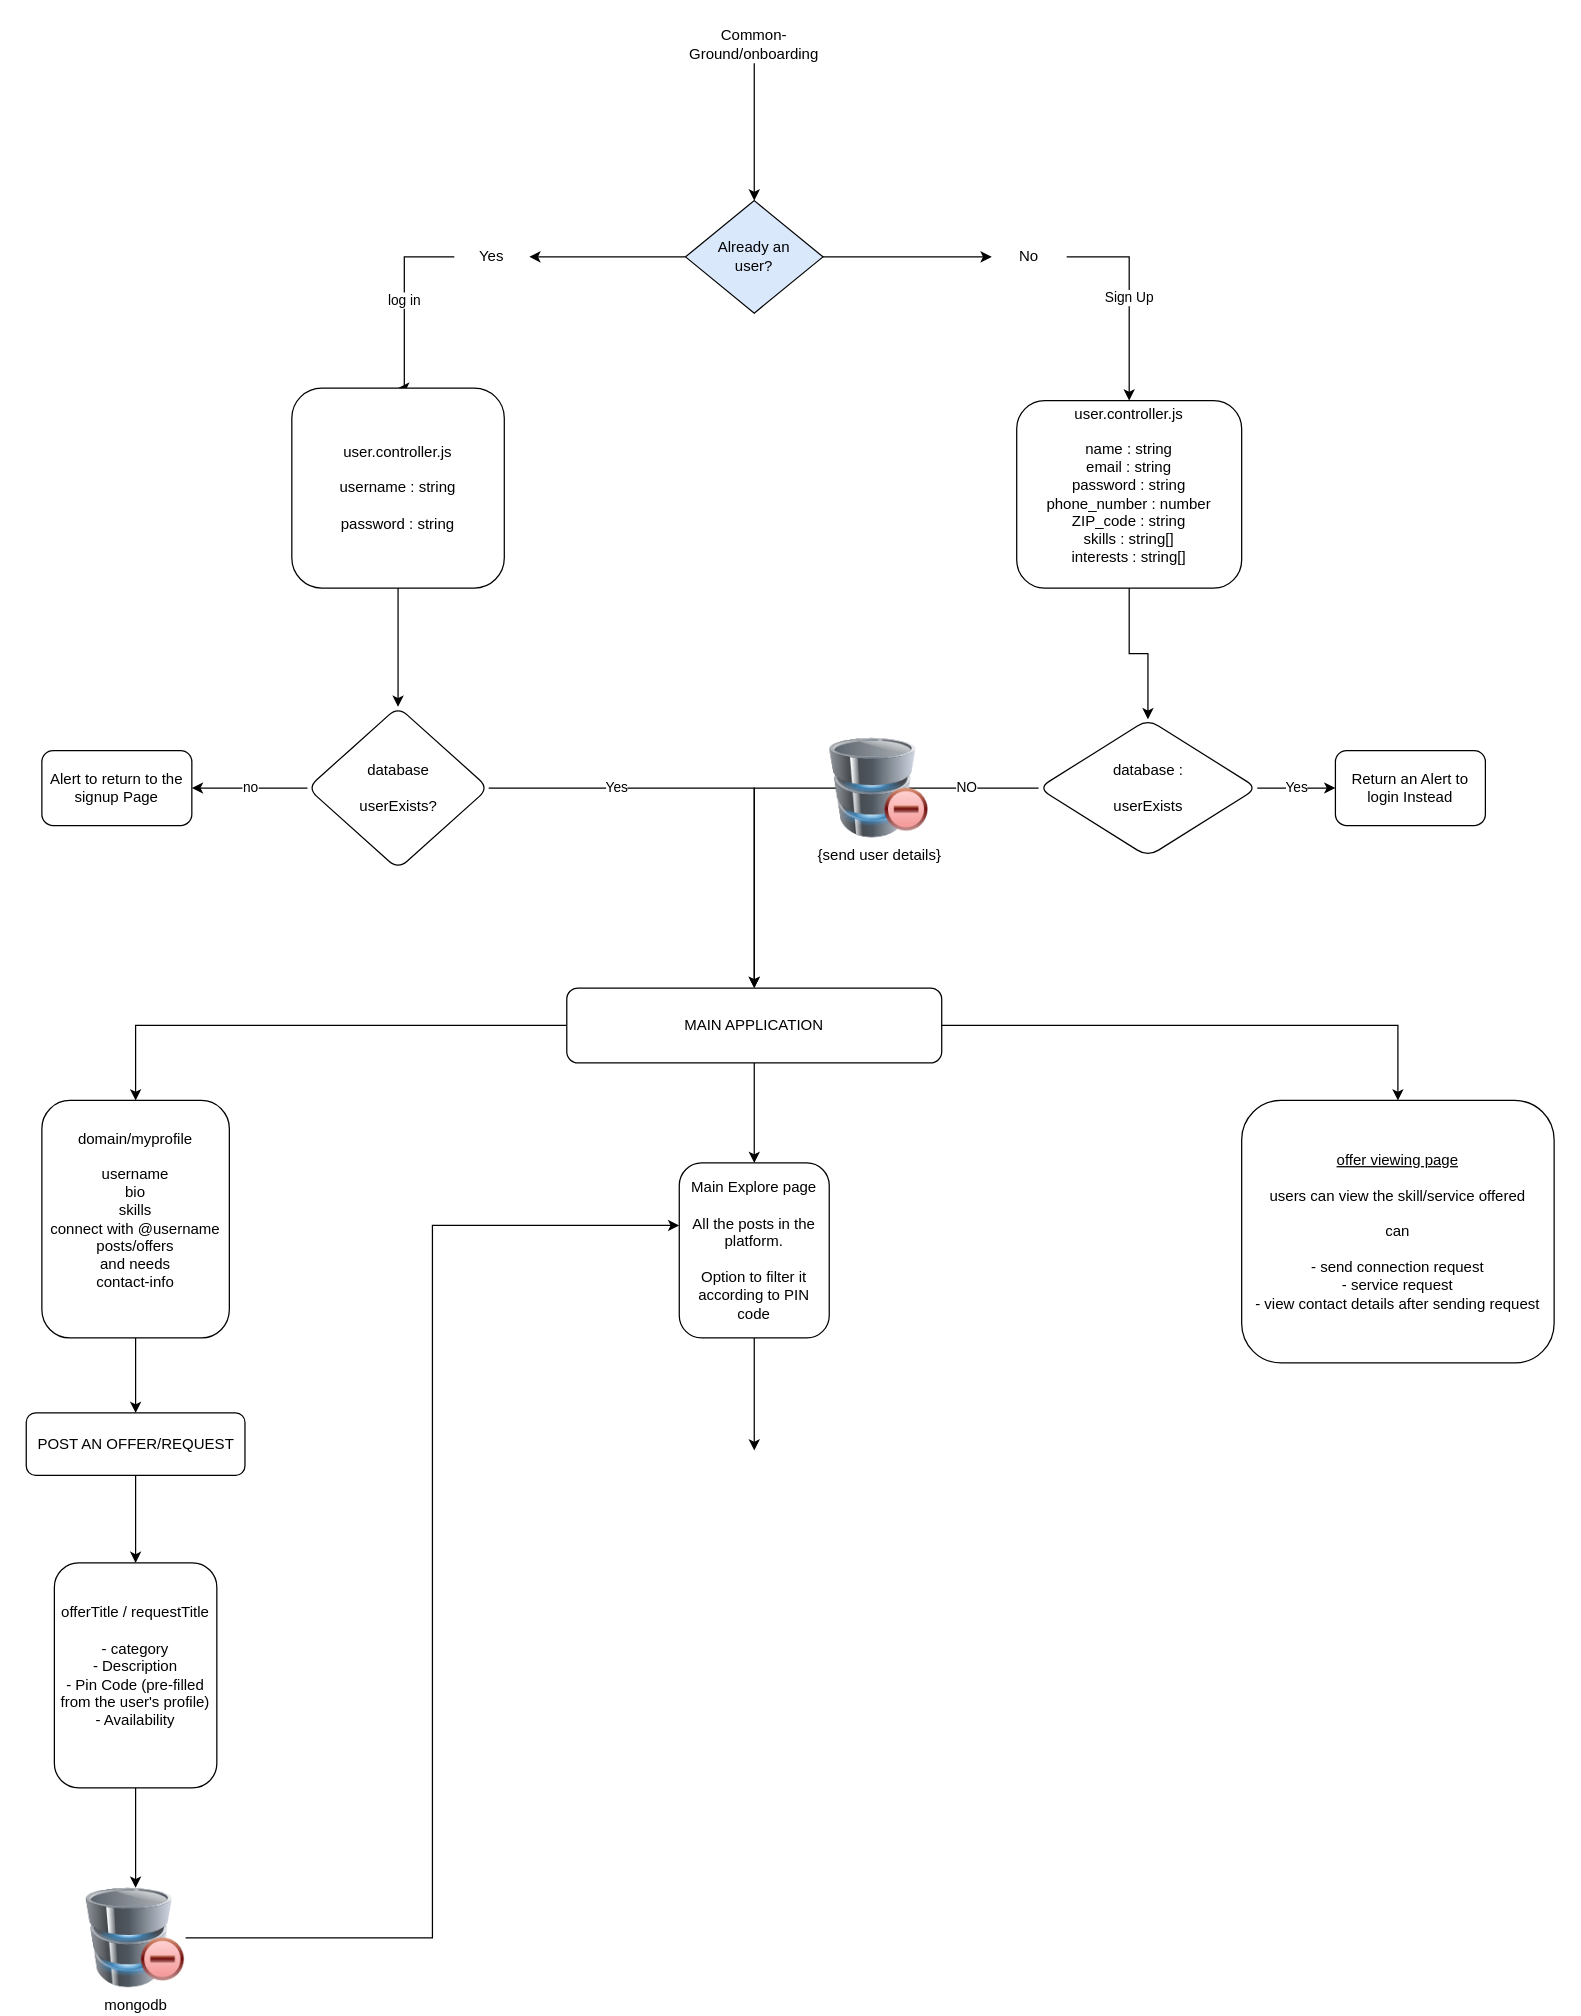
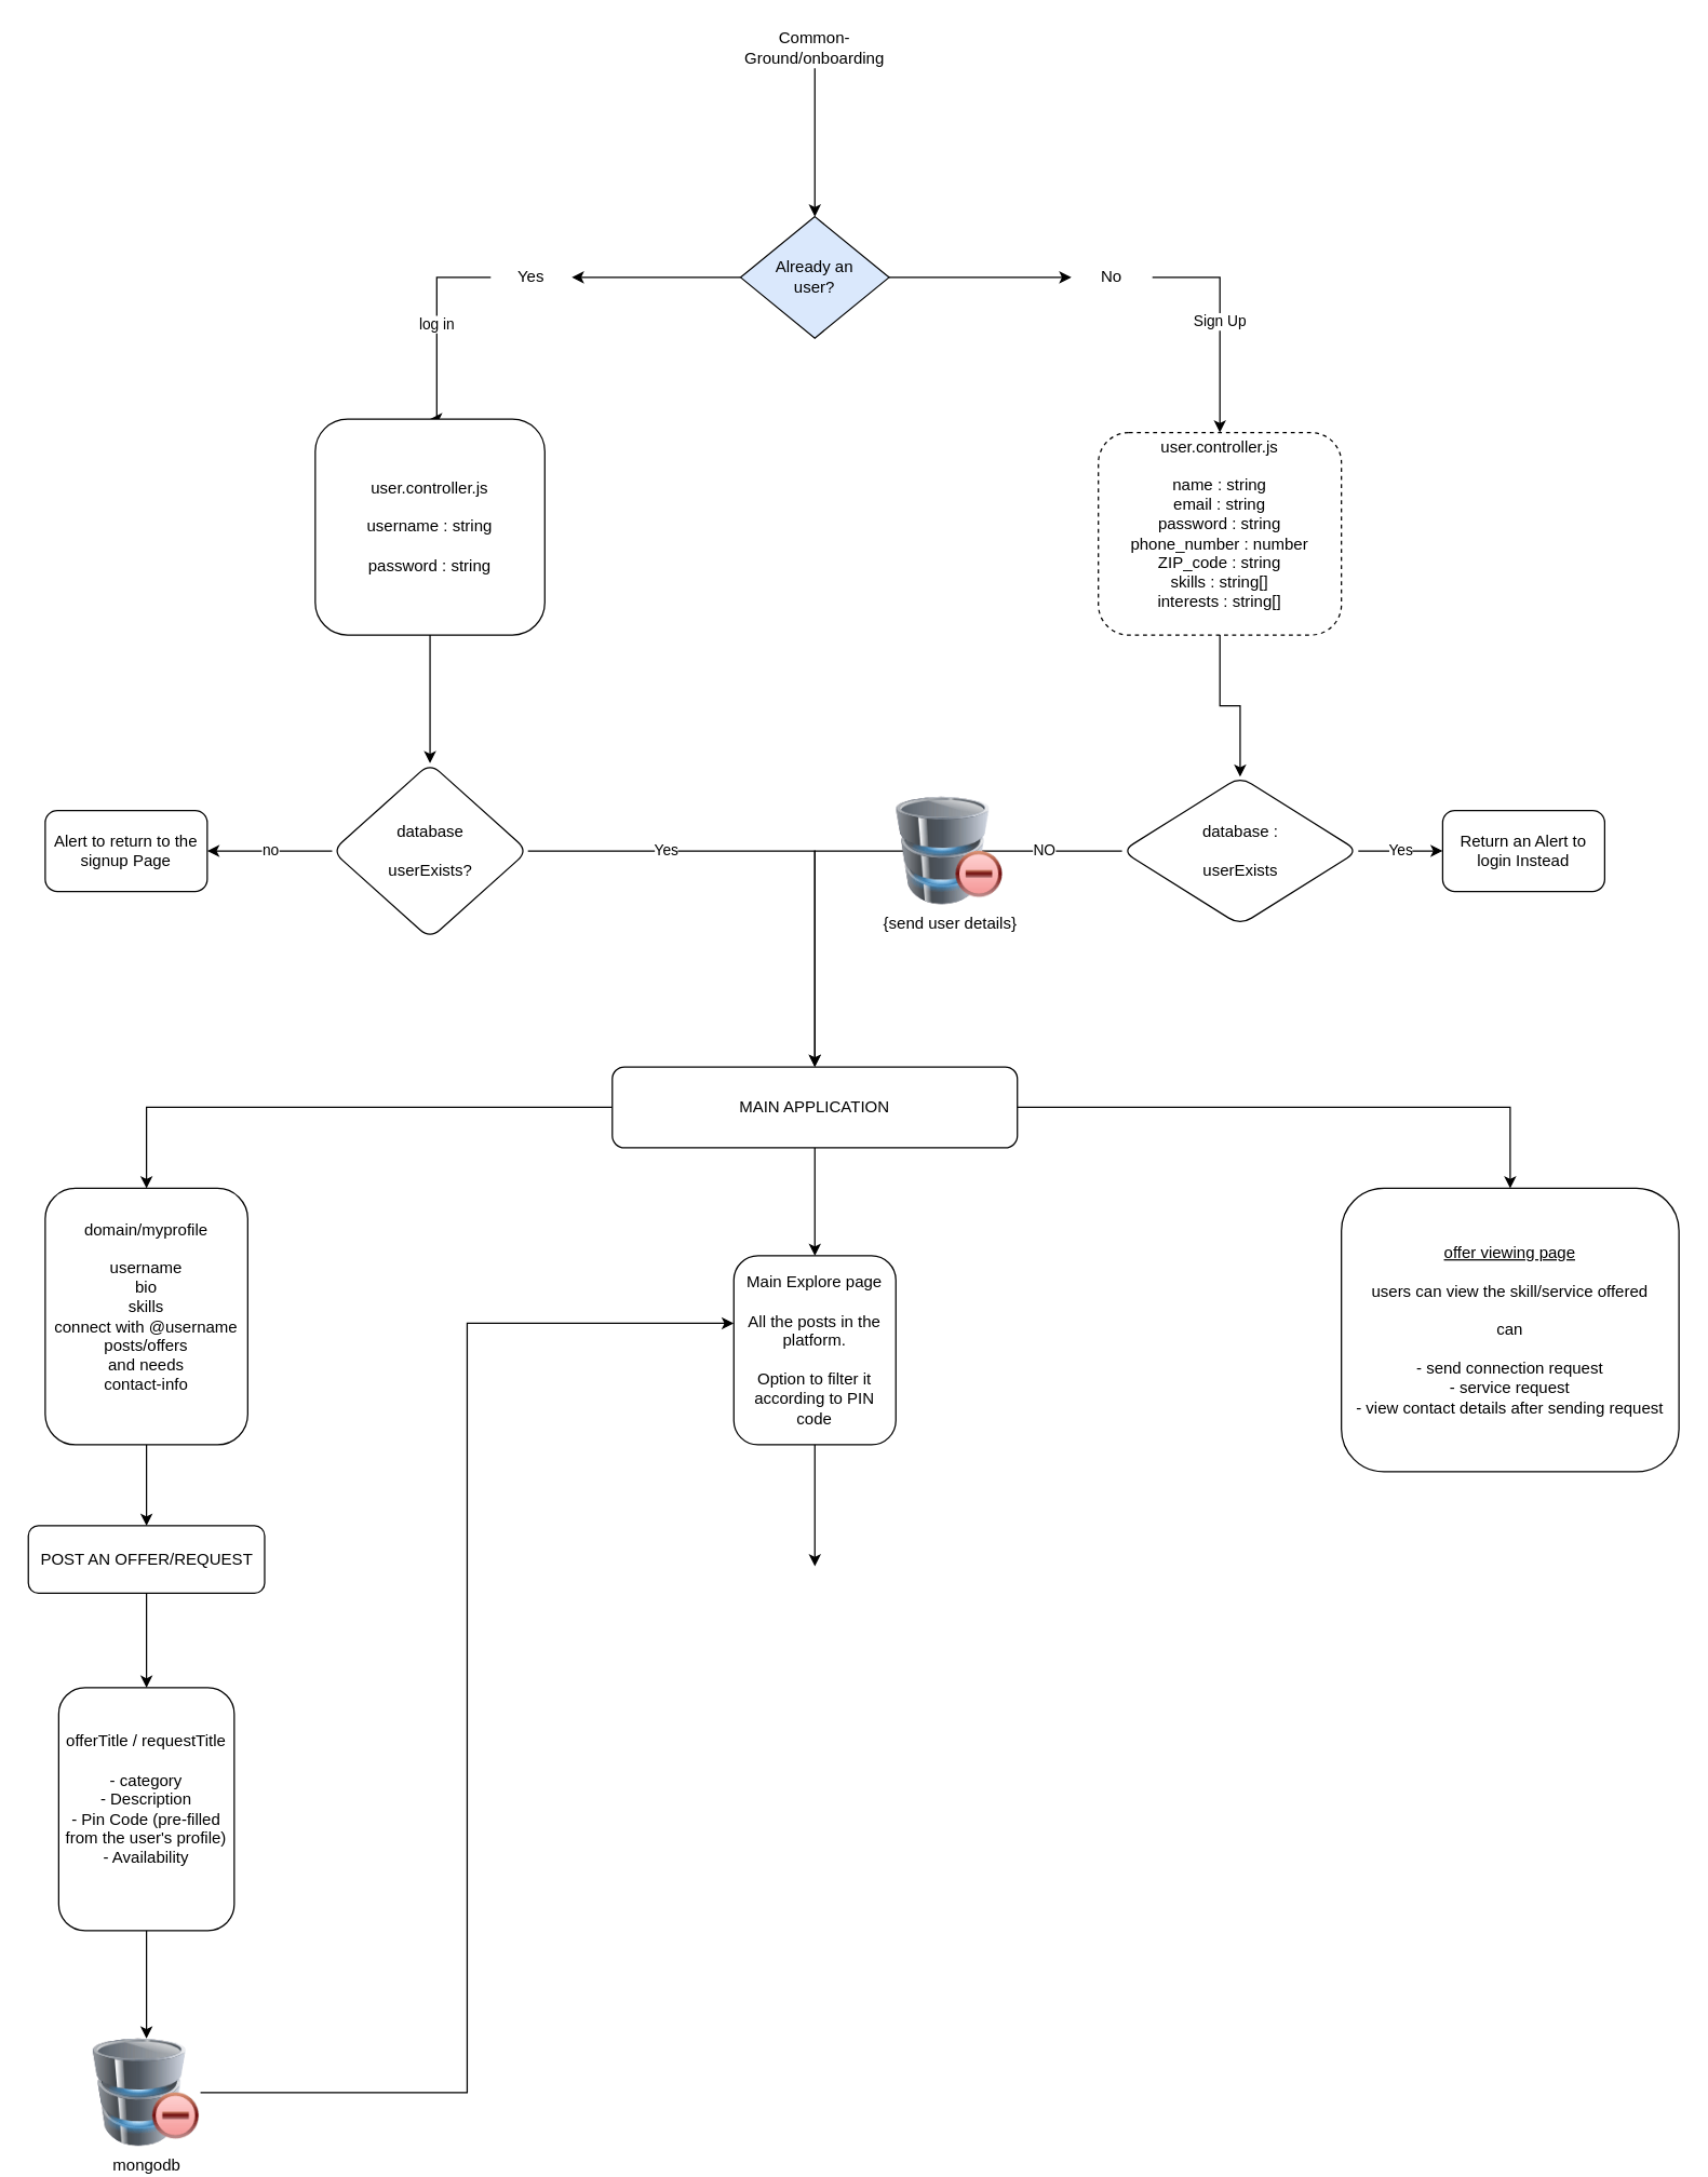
- <mxCell id="14" value="&lt;div&gt;user.controller.js&lt;/div&gt;&lt;div&gt;&lt;br&gt;&lt;/div&gt;&lt;div&gt;name : string&lt;/div&gt;&lt;div&gt;email : string&lt;/div&gt;&lt;div&gt;password : string&lt;/div&gt;&lt;div&gt;phone_number : number&lt;/div&gt;&lt;div&gt;ZIP_code : string&lt;/div&gt;&lt;div&gt;skills : string[]&lt;/div&gt;&lt;div&gt;interests : string[]&lt;/div&gt;&lt;div&gt;&lt;br&gt;&lt;/div&gt;" style="rounded=1;whiteSpace=wrap;html=1;" parent="1" vertex="1"><mxGeometry x="813" y="320" width="180" height="150" as="geometry" /></mxCell>
+ <mxCell id="14" value="&lt;div&gt;user.controller.js&lt;/div&gt;&lt;div&gt;&lt;br&gt;&lt;/div&gt;&lt;div&gt;name : string&lt;/div&gt;&lt;div&gt;email : string&lt;/div&gt;&lt;div&gt;password : string&lt;/div&gt;&lt;div&gt;phone_number : number&lt;/div&gt;&lt;div&gt;ZIP_code : string&lt;/div&gt;&lt;div&gt;skills : string[]&lt;/div&gt;&lt;div&gt;interests : string[]&lt;/div&gt;&lt;div&gt;&lt;br&gt;&lt;/div&gt;" style="rounded=1;whiteSpace=wrap;html=1;dashed=1;" parent="1" vertex="1"><mxGeometry x="813" y="320" width="180" height="150" as="geometry" /></mxCell>
